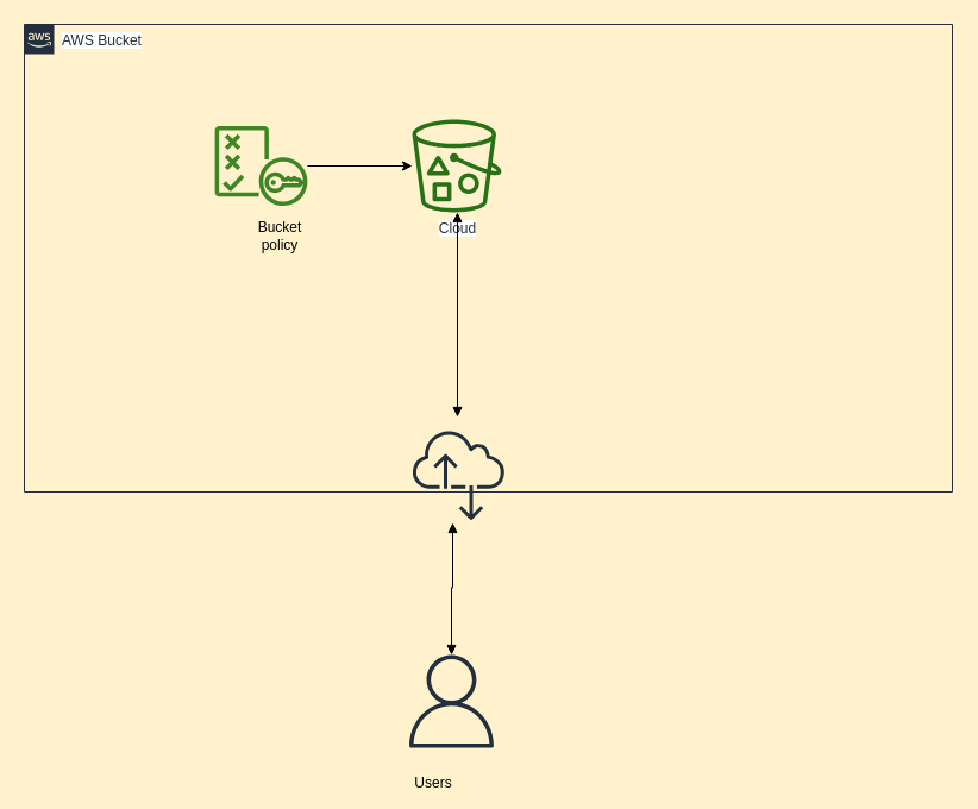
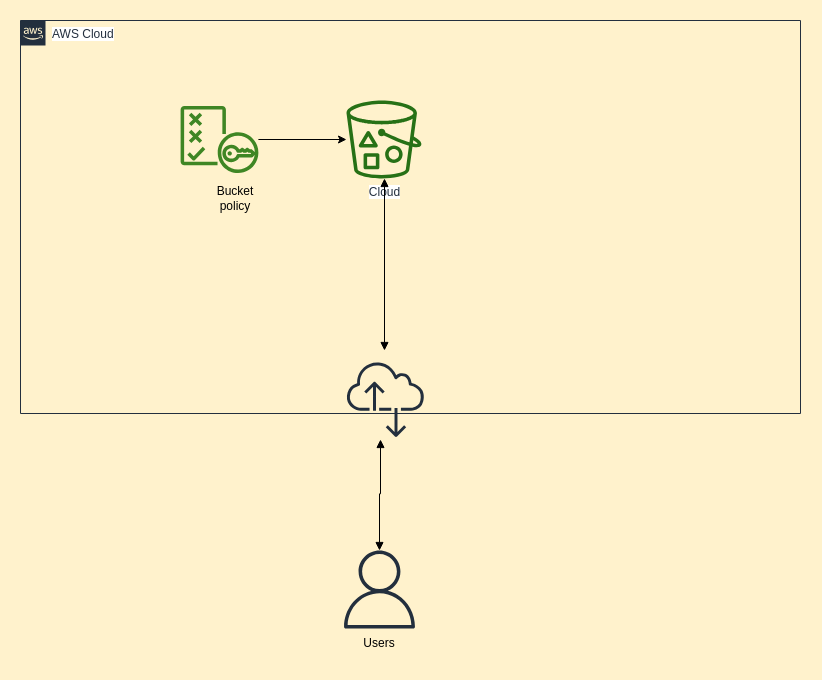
- <mxCell id="2" value="AWS Bucket" style="points=[[0,0],[0.25,0],[0.5,0],[0.75,0],[1,0],[1,0.25],[1,0.5],[1,0.75],[1,1],[0.75,1],[0.5,1],[0.25,1],[0,1],[0,0.75],[0,0.5],[0,0.25]];outlineConnect=0;gradientColor=none;html=1;whiteSpace=wrap;fontSize=12;fontStyle=0;shape=mxgraph.aws4.group;grIcon=mxgraph.aws4.group_aws_cloud_alt;strokeColor=#232F3E;fillColor=none;verticalAlign=top;align=left;spacingLeft=30;fontColor=#232F3E;dashed=0;labelBackgroundColor=#ffffff;container=1;pointerEvents=0;collapsible=0;recursiveResize=0;" parent="1" vertex="1"><mxGeometry x="20" y="20" width="780" height="393" as="geometry" /></mxCell>
+ <mxCell id="2" value="AWS Cloud" style="points=[[0,0],[0.25,0],[0.5,0],[0.75,0],[1,0],[1,0.25],[1,0.5],[1,0.75],[1,1],[0.75,1],[0.5,1],[0.25,1],[0,1],[0,0.75],[0,0.5],[0,0.25]];outlineConnect=0;gradientColor=none;html=1;whiteSpace=wrap;fontSize=12;fontStyle=0;shape=mxgraph.aws4.group;grIcon=mxgraph.aws4.group_aws_cloud_alt;strokeColor=#232F3E;fillColor=none;verticalAlign=top;align=left;spacingLeft=30;fontColor=#232F3E;dashed=0;labelBackgroundColor=#ffffff;container=1;pointerEvents=0;collapsible=0;recursiveResize=0;" parent="1" vertex="1"><mxGeometry x="20" y="20" width="780" height="393" as="geometry" /></mxCell>
- <mxCell id="11" value="Users" style="text;html=1;strokeColor=none;fillColor=none;align=center;verticalAlign=middle;whiteSpace=wrap;rounded=0;" vertex="1" parent="1"><mxGeometry x="334" y="643" width="60" height="30" as="geometry" /></mxCell>
+ <mxCell id="11" value="Users" style="text;html=1;strokeColor=none;fillColor=none;align=center;verticalAlign=middle;whiteSpace=wrap;rounded=0;" vertex="1" parent="1"><mxGeometry x="349" y="628" width="60" height="30" as="geometry" /></mxCell>
